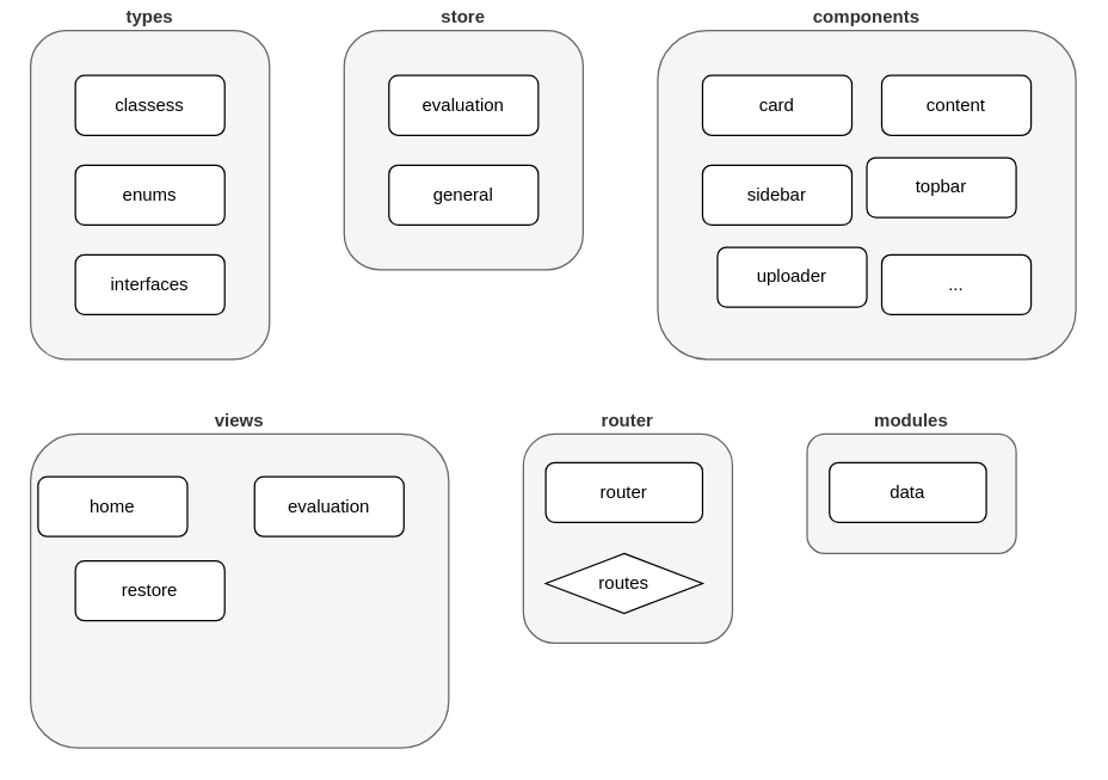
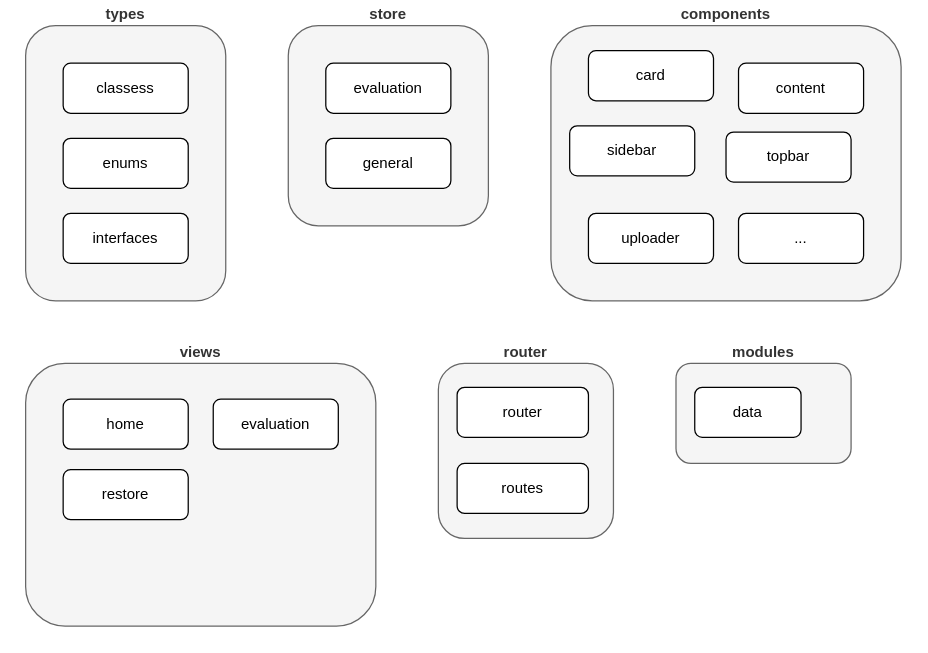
- <mxCell id="18" value="card" style="rounded=1;whiteSpace=wrap;html=1;" parent="15" vertex="1"><mxGeometry x="30" y="30" width="100" height="40" as="geometry" /></mxCell>
+ <mxCell id="18" value="card" style="rounded=1;whiteSpace=wrap;html=1;" parent="15" vertex="1"><mxGeometry x="30" y="20" width="100" height="40" as="geometry" /></mxCell>
- <mxCell id="17" value="sidebar" style="rounded=1;whiteSpace=wrap;html=1;" parent="15" vertex="1"><mxGeometry x="30" y="90" width="100" height="40" as="geometry" /></mxCell>
+ <mxCell id="17" value="sidebar" style="rounded=1;whiteSpace=wrap;html=1;" parent="15" vertex="1"><mxGeometry x="15" y="80" width="100" height="40" as="geometry" /></mxCell>
- <mxCell id="21" value="uploader" style="rounded=1;whiteSpace=wrap;html=1;" parent="15" vertex="1"><mxGeometry x="40" y="145" width="100" height="40" as="geometry" /></mxCell>
+ <mxCell id="21" value="uploader" style="rounded=1;whiteSpace=wrap;html=1;" parent="15" vertex="1"><mxGeometry x="30" y="150" width="100" height="40" as="geometry" /></mxCell>
- <mxCell id="25" value="data" style="rounded=1;whiteSpace=wrap;html=1;" parent="23" vertex="1"><mxGeometry x="15" y="19.091" width="105" height="40" as="geometry" /></mxCell>
+ <mxCell id="25" value="data" style="rounded=1;whiteSpace=wrap;html=1;" parent="23" vertex="1"><mxGeometry x="15" y="19.091" width="85" height="40" as="geometry" /></mxCell>
- <mxCell id="13" value="home" style="rounded=1;whiteSpace=wrap;html=1;" parent="10" vertex="1"><mxGeometry x="5" y="28.636" width="100" height="40" as="geometry" /></mxCell>
+ <mxCell id="13" value="home" style="rounded=1;whiteSpace=wrap;html=1;" parent="10" vertex="1"><mxGeometry x="30" y="28.636" width="100" height="40" as="geometry" /></mxCell>
- <mxCell id="9" value="routes" style="rhombus;whiteSpace=wrap;html=1;" parent="6" vertex="1"><mxGeometry x="15" y="80.003" width="105" height="40" as="geometry" /></mxCell>
+ <mxCell id="9" value="routes" style="rounded=1;whiteSpace=wrap;html=1;" parent="6" vertex="1"><mxGeometry x="15" y="80.003" width="105" height="40" as="geometry" /></mxCell>
